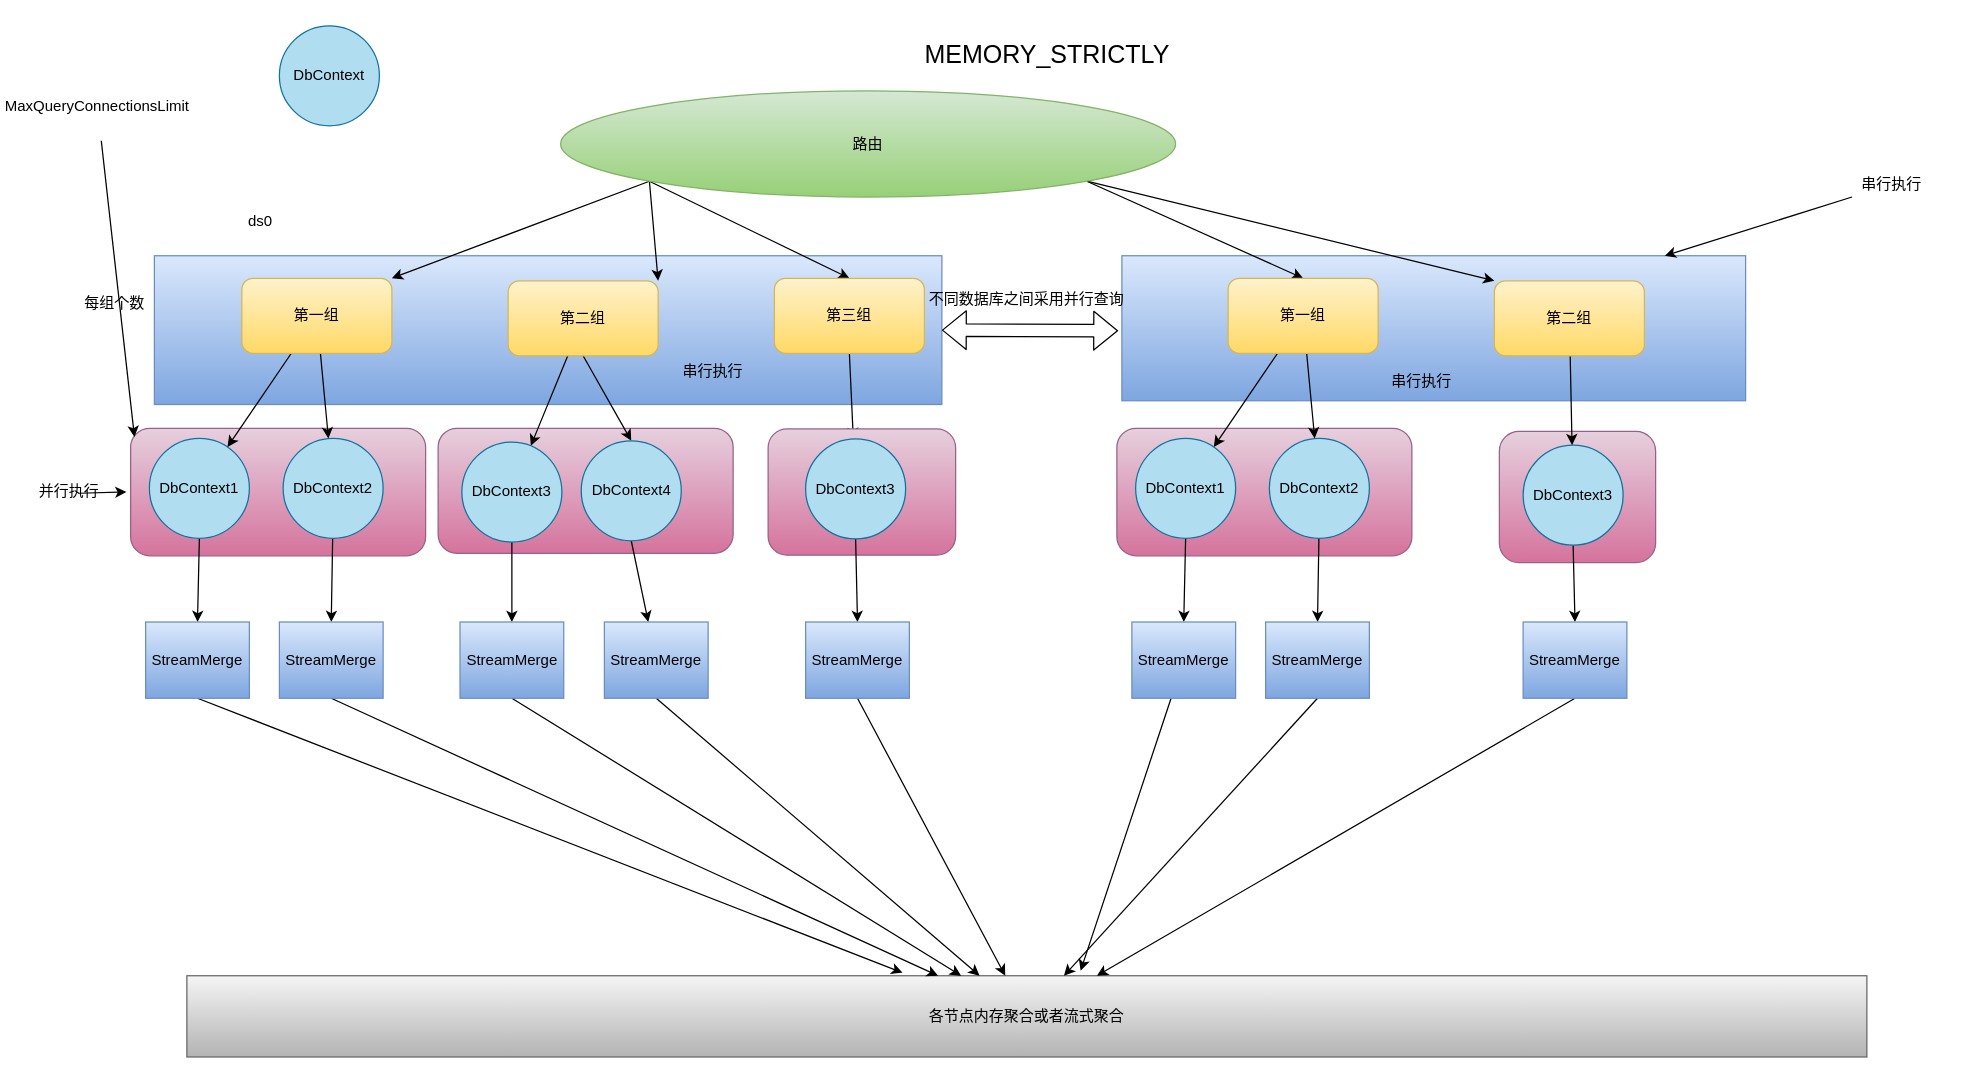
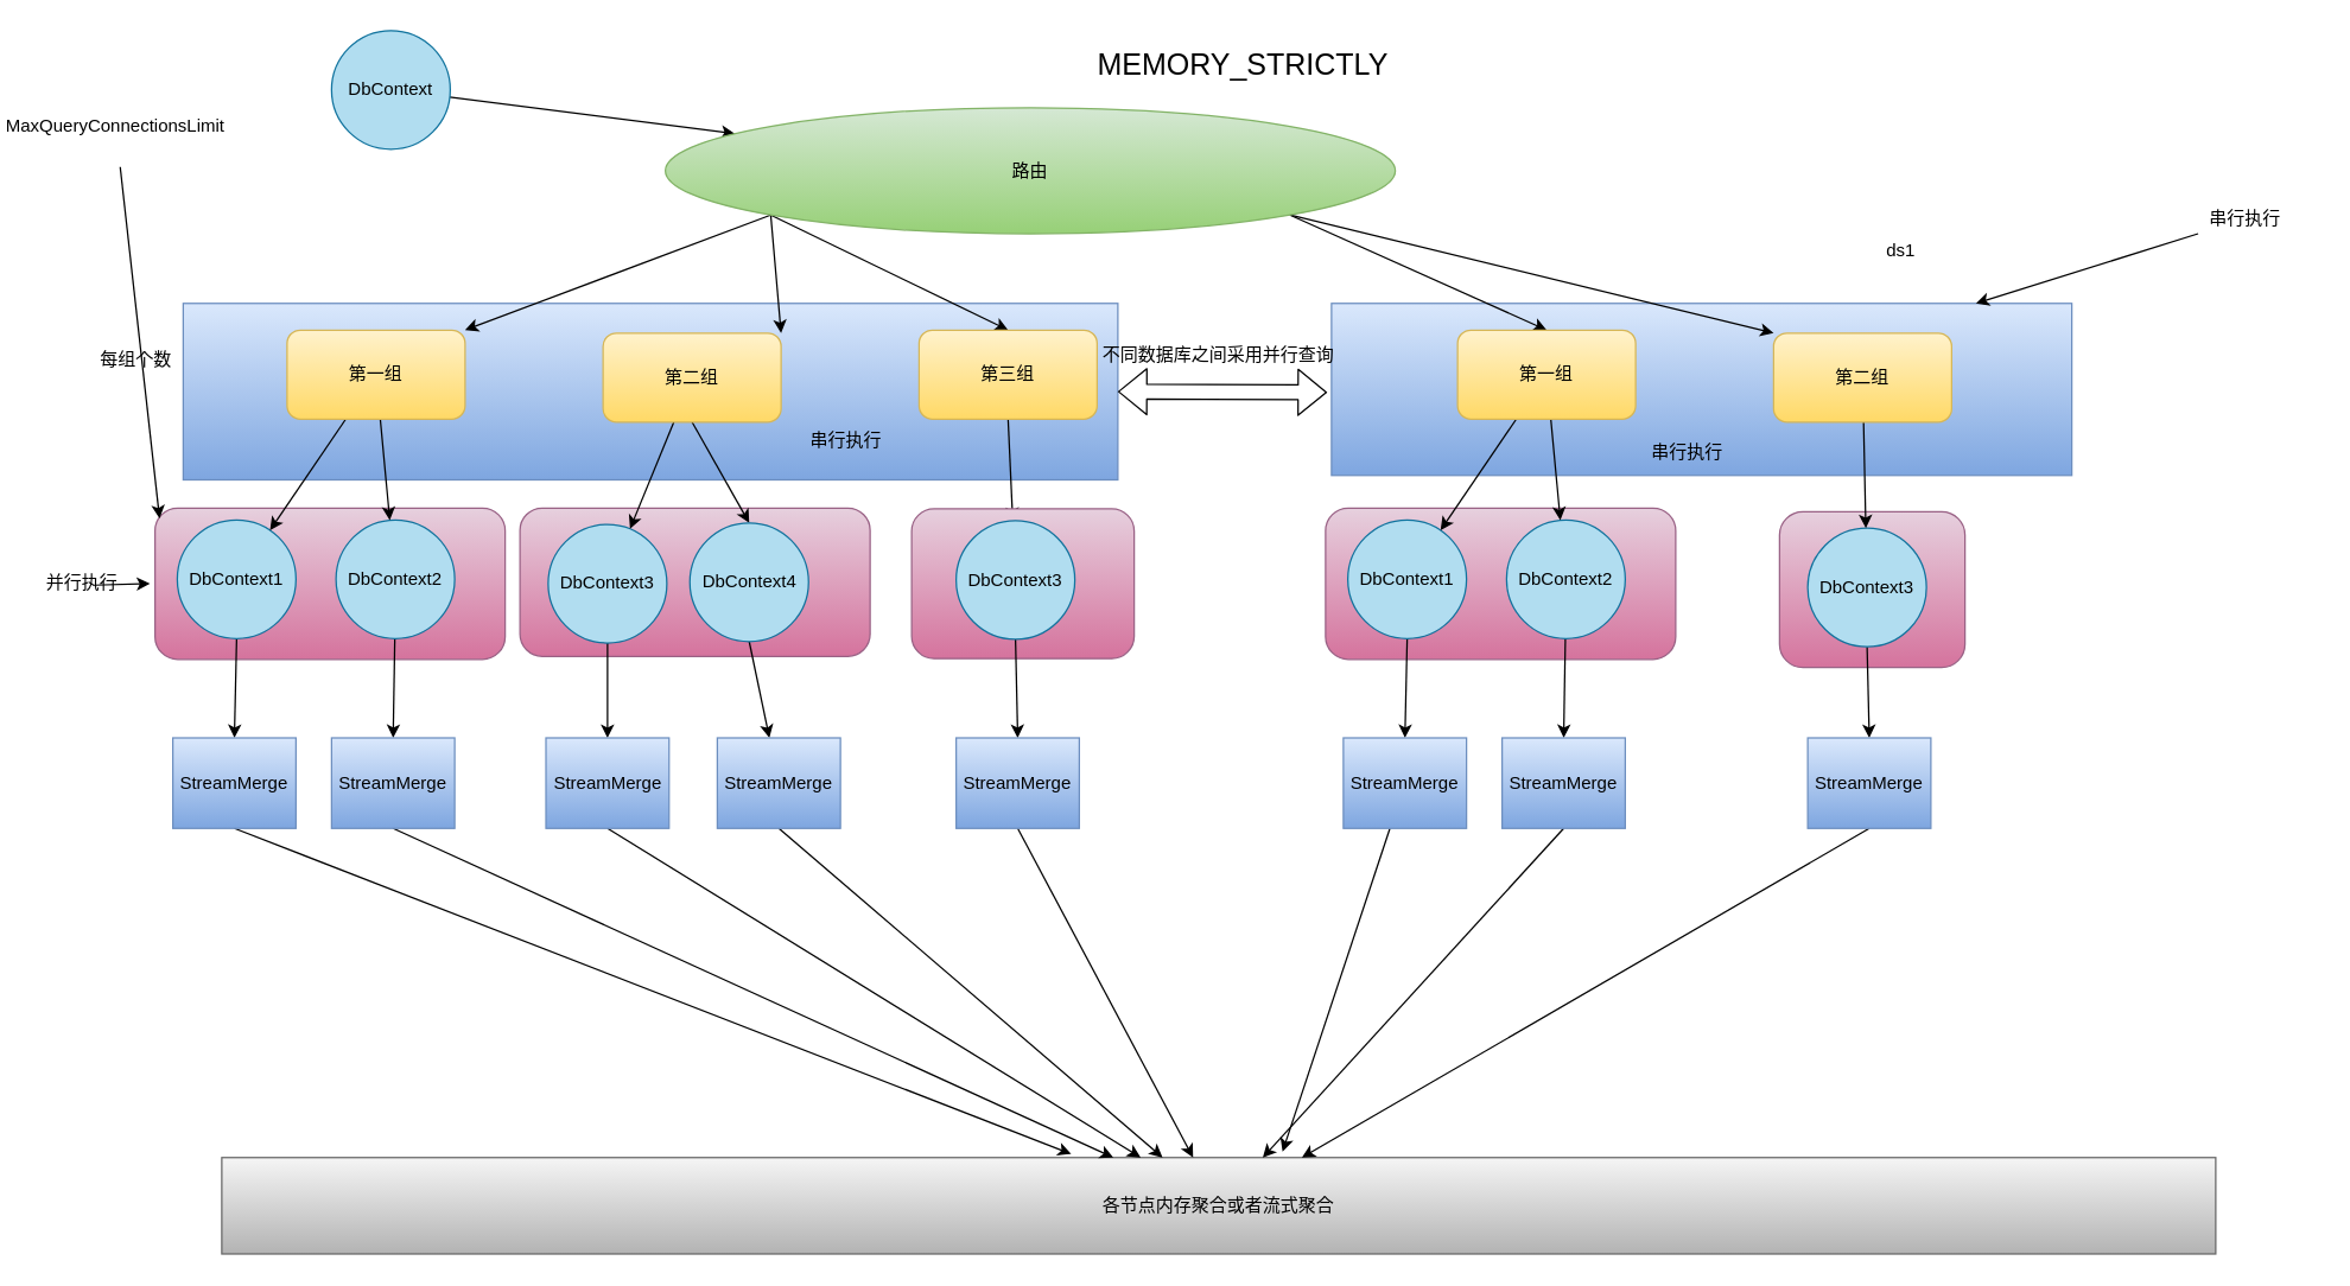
+ <mxCell id="6" style="edgeStyle=none;html=1;strokeColor=#000000;" parent="1" source="7" target="13" edge="1"><mxGeometry relative="1" as="geometry" /></mxCell>
+ <mxCell id="70" value="&lt;font color=&quot;#000000&quot;&gt;ds1&lt;/font&gt;" style="text;html=1;strokeColor=none;fillColor=none;align=center;verticalAlign=middle;whiteSpace=wrap;rounded=0;" parent="1" vertex="1"><mxGeometry x="1261" y="159" width="40" height="20" as="geometry" /></mxCell>
- <mxCell id="69" value="&lt;font color=&quot;#000000&quot;&gt;ds0&lt;/font&gt;" style="text;html=1;strokeColor=none;fillColor=none;align=center;verticalAlign=middle;whiteSpace=wrap;rounded=0;" parent="1" vertex="1"><mxGeometry x="188" y="167" width="40" height="20" as="geometry" /></mxCell>
